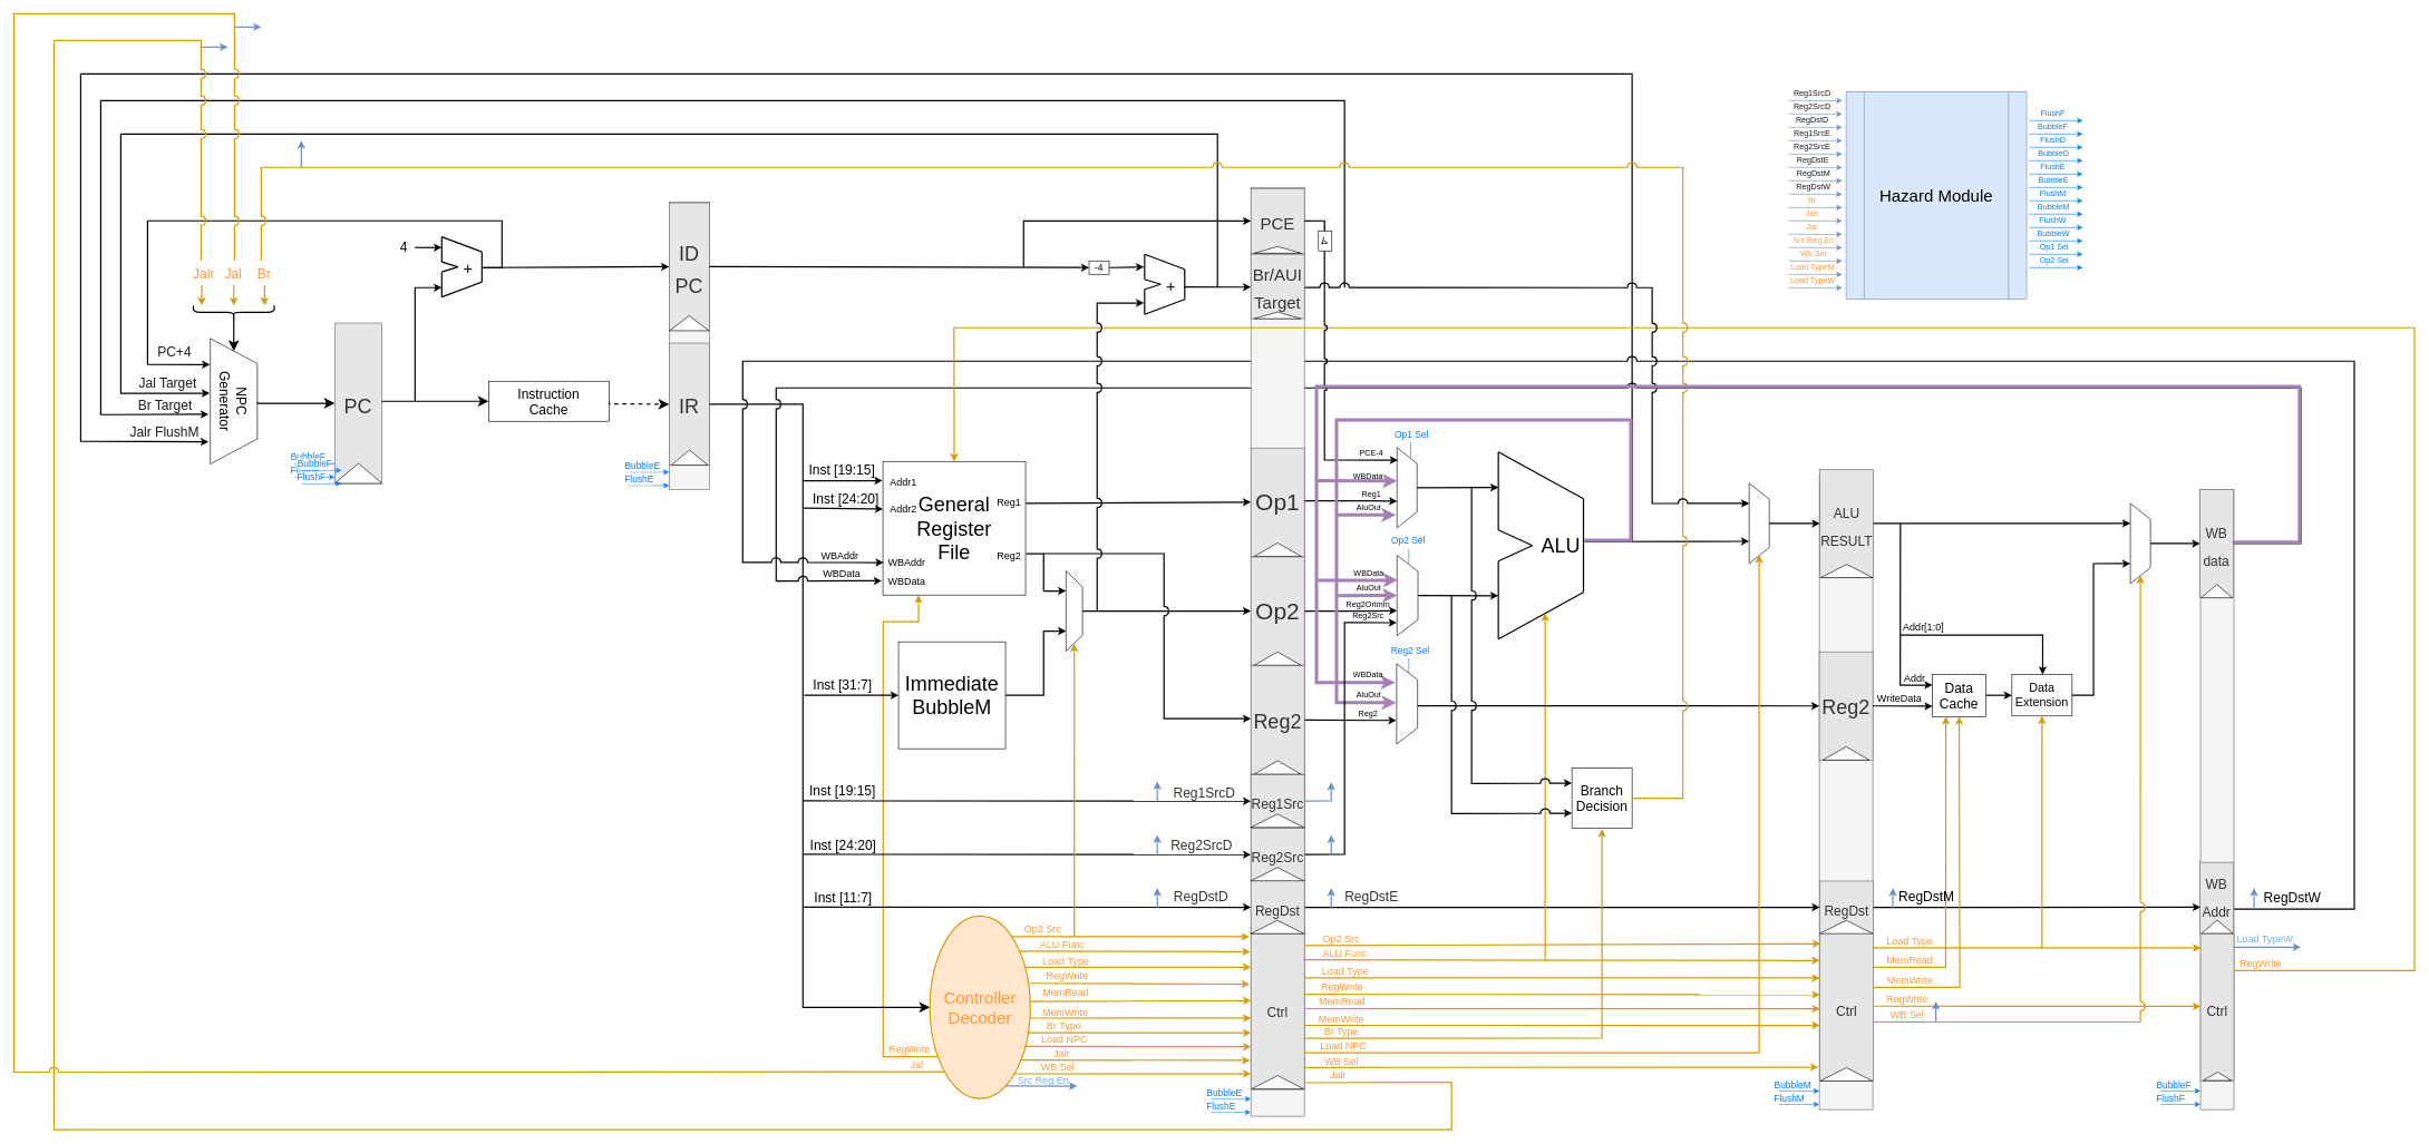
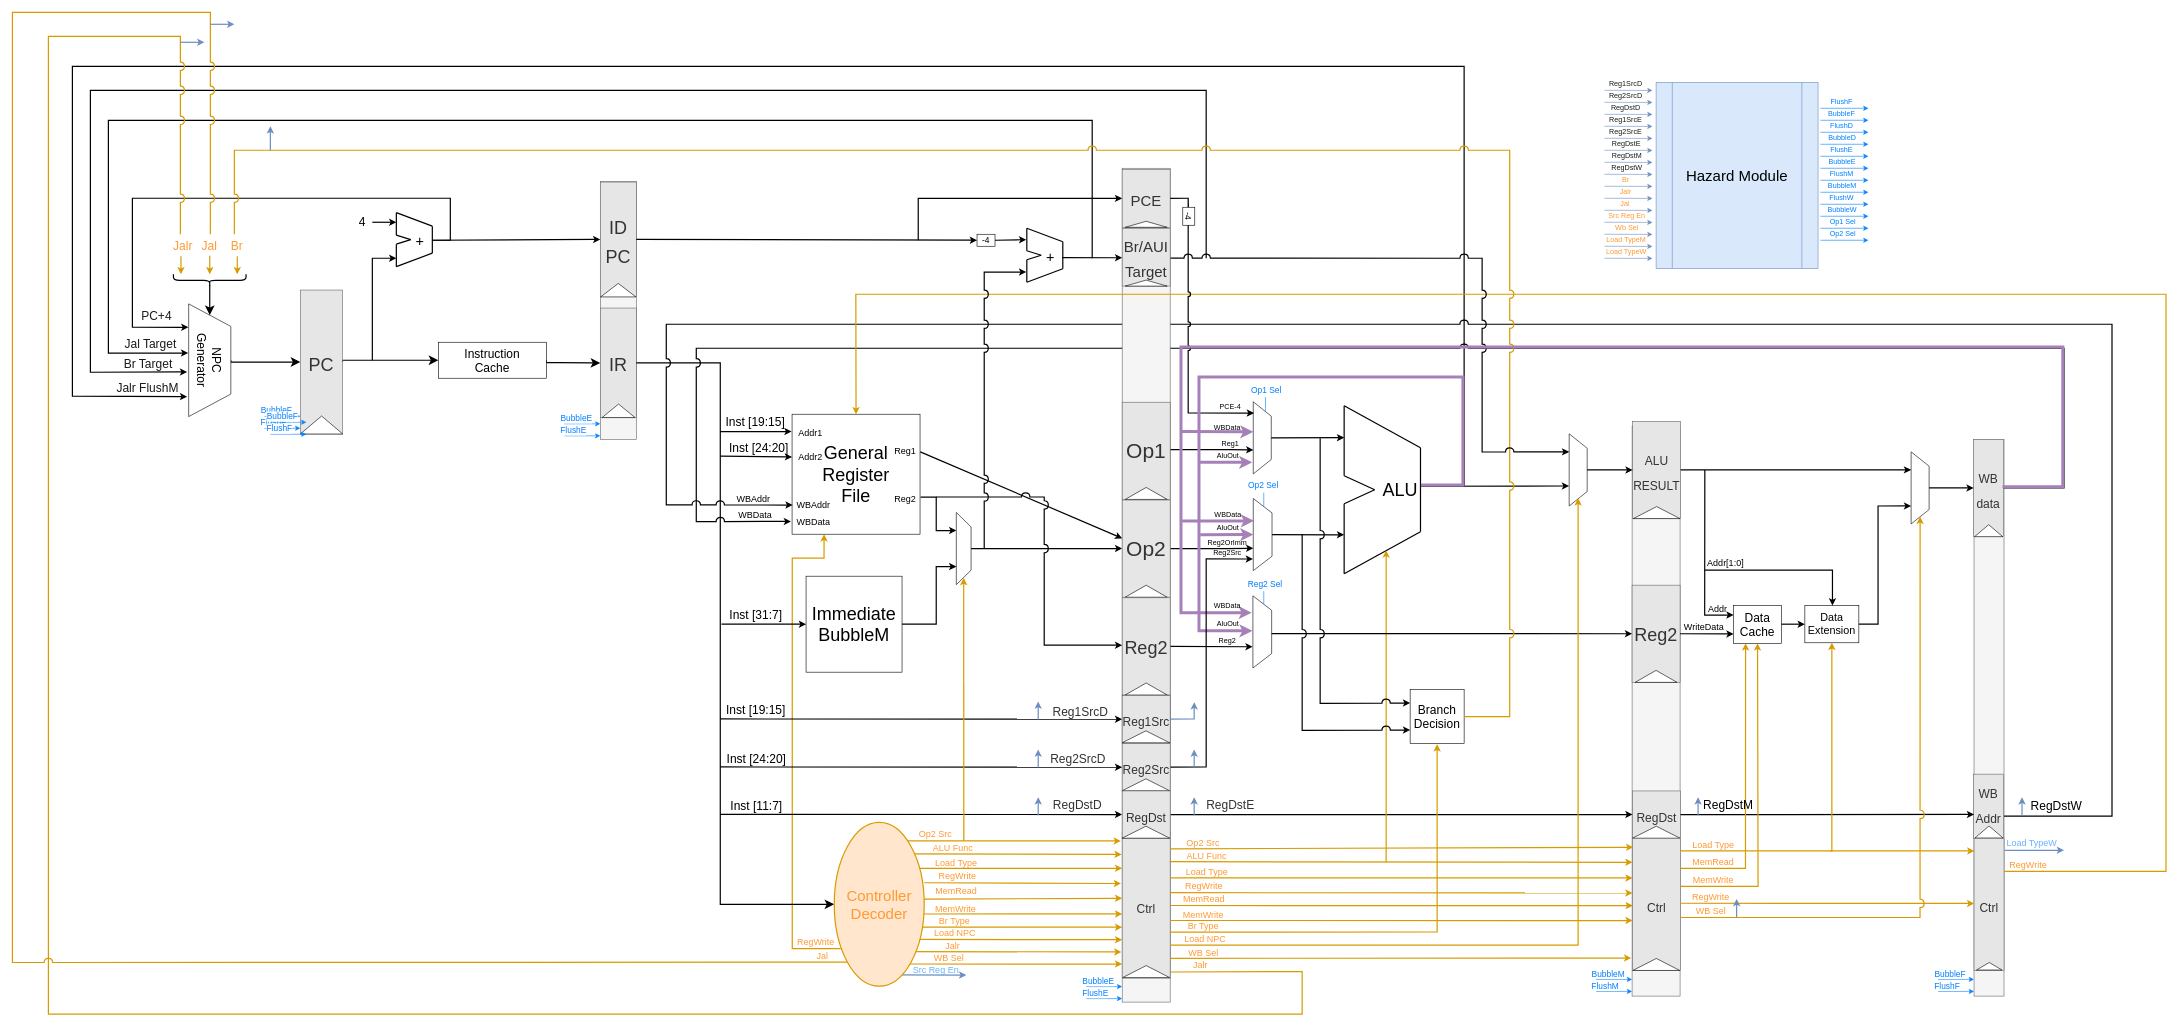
- <mxCell id="56" style="edgeStyle=orthogonalEdgeStyle;rounded=0;orthogonalLoop=1;jettySize=auto;html=1;exitX=1;exitY=0.5;exitDx=0;exitDy=0;endSize=10;strokeWidth=2;fontSize=40;entryX=0;entryY=0.5;entryDx=0;entryDy=0;dashed=1;" parent="1" source="57" target="62" edge="1"><mxGeometry relative="1" as="geometry"><mxPoint x="980" y="604" as="targetPoint" /><Array as="points"><mxPoint x="910" y="604" /><mxPoint x="930" y="604" /></Array></mxGeometry></mxCell>
+ <mxCell id="56" style="edgeStyle=orthogonalEdgeStyle;rounded=0;orthogonalLoop=1;jettySize=auto;html=1;exitX=1;exitY=0.5;exitDx=0;exitDy=0;endSize=10;strokeWidth=2;fontSize=40;entryX=0;entryY=0.5;entryDx=0;entryDy=0;" parent="1" source="57" target="62" edge="1"><mxGeometry relative="1" as="geometry"><mxPoint x="980" y="604" as="targetPoint" /><Array as="points"><mxPoint x="910" y="604" /><mxPoint x="930" y="604" /></Array></mxGeometry></mxCell>
- <mxCell id="80" value="" style="endArrow=classic;html=1;strokeWidth=2;fontSize=35;exitX=1.002;exitY=0.314;exitDx=0;exitDy=0;exitPerimeter=0;entryX=0;entryY=0.5;entryDx=0;entryDy=0;" parent="1" source="65" target="279" edge="1"><mxGeometry width="50" height="50" relative="1" as="geometry"><mxPoint x="1686" y="750" as="sourcePoint" /><mxPoint x="1736" y="700" as="targetPoint" /></mxGeometry></mxCell>
+ <mxCell id="80" value="" style="endArrow=classic;html=1;strokeWidth=2;fontSize=35;exitX=1.002;exitY=0.314;exitDx=0;exitDy=0;exitPerimeter=0;" parent="1" source="65" target="282" edge="1"><mxGeometry width="50" height="50" relative="1" as="geometry"><mxPoint x="1686" y="750" as="sourcePoint" /><mxPoint x="1736" y="700" as="targetPoint" /></mxGeometry></mxCell>
